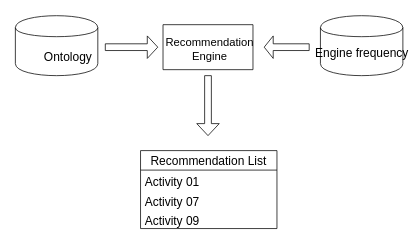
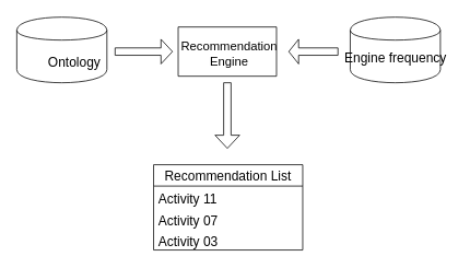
- <mxCell id="10" value="Activity 01" style="text;strokeColor=none;fillColor=none;align=left;verticalAlign=top;spacingLeft=4;spacingRight=4;overflow=hidden;rotatable=0;points=[[0,0.5],[1,0.5]];portConstraint=eastwest;fontSize=16;" vertex="1" parent="9"><mxGeometry y="26" width="182" height="26" as="geometry" /></mxCell>
+ <mxCell id="10" value="Activity 11" style="text;strokeColor=none;fillColor=none;align=left;verticalAlign=top;spacingLeft=4;spacingRight=4;overflow=hidden;rotatable=0;points=[[0,0.5],[1,0.5]];portConstraint=eastwest;fontSize=16;" vertex="1" parent="9"><mxGeometry y="26" width="182" height="26" as="geometry" /></mxCell>
- <mxCell id="12" value="Activity 09" style="text;strokeColor=none;fillColor=none;align=left;verticalAlign=top;spacingLeft=4;spacingRight=4;overflow=hidden;rotatable=0;points=[[0,0.5],[1,0.5]];portConstraint=eastwest;fontSize=16;" vertex="1" parent="9"><mxGeometry y="78" width="182" height="26" as="geometry" /></mxCell>
+ <mxCell id="12" value="Activity 03" style="text;strokeColor=none;fillColor=none;align=left;verticalAlign=top;spacingLeft=4;spacingRight=4;overflow=hidden;rotatable=0;points=[[0,0.5],[1,0.5]];portConstraint=eastwest;fontSize=16;" vertex="1" parent="9"><mxGeometry y="78" width="182" height="26" as="geometry" /></mxCell>
